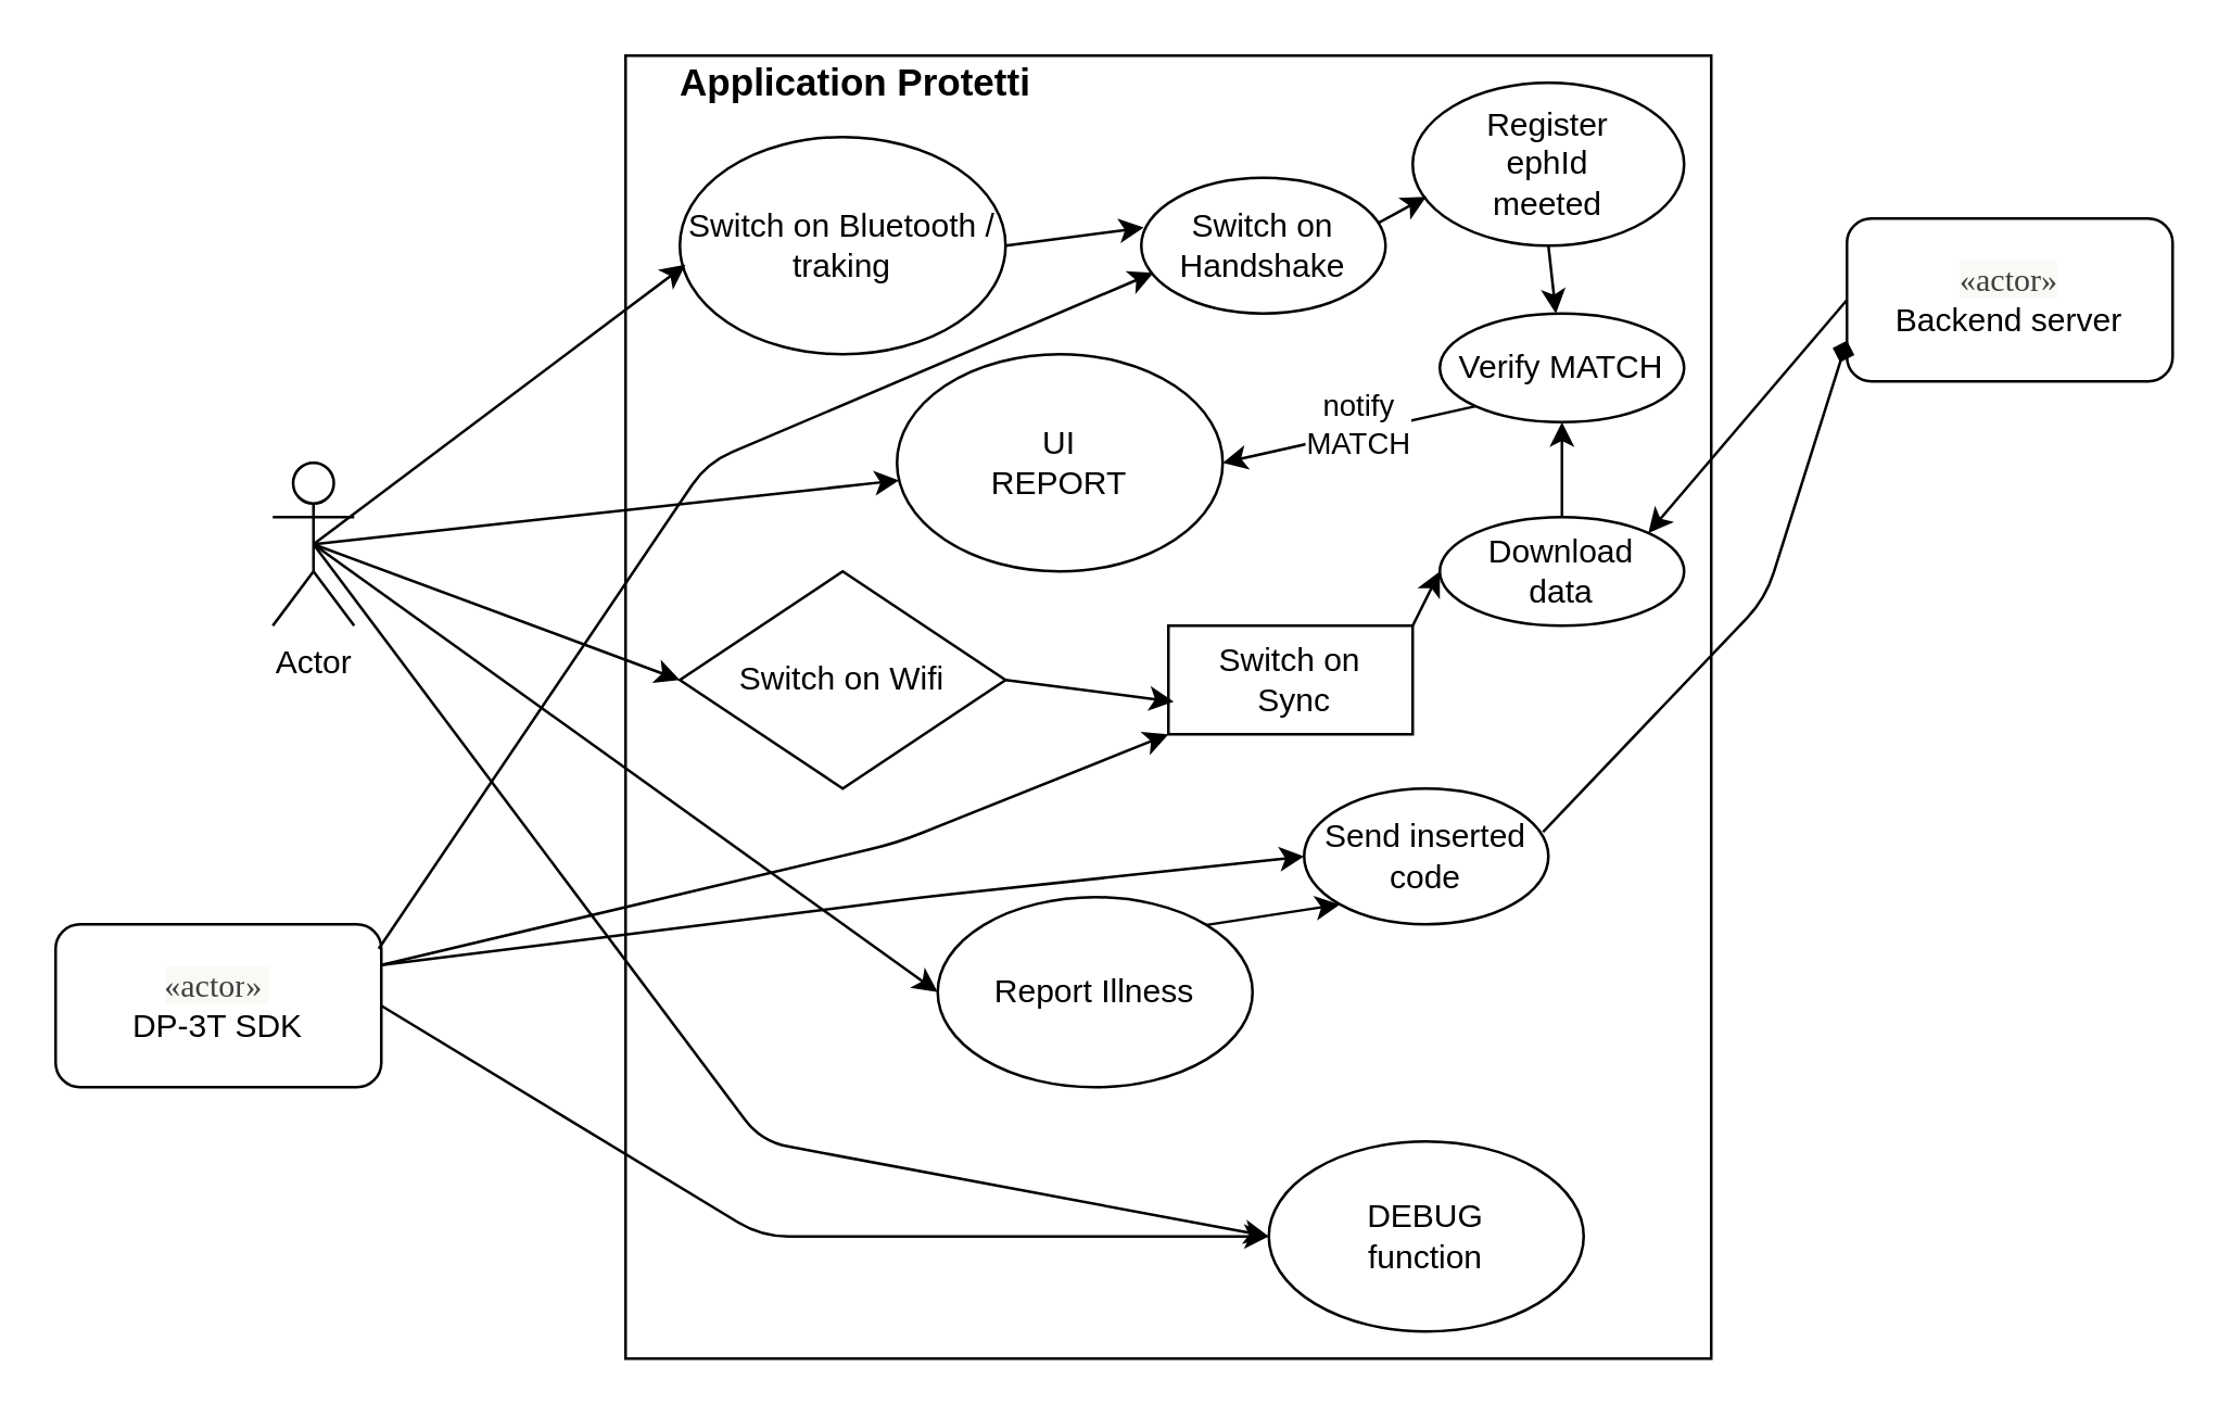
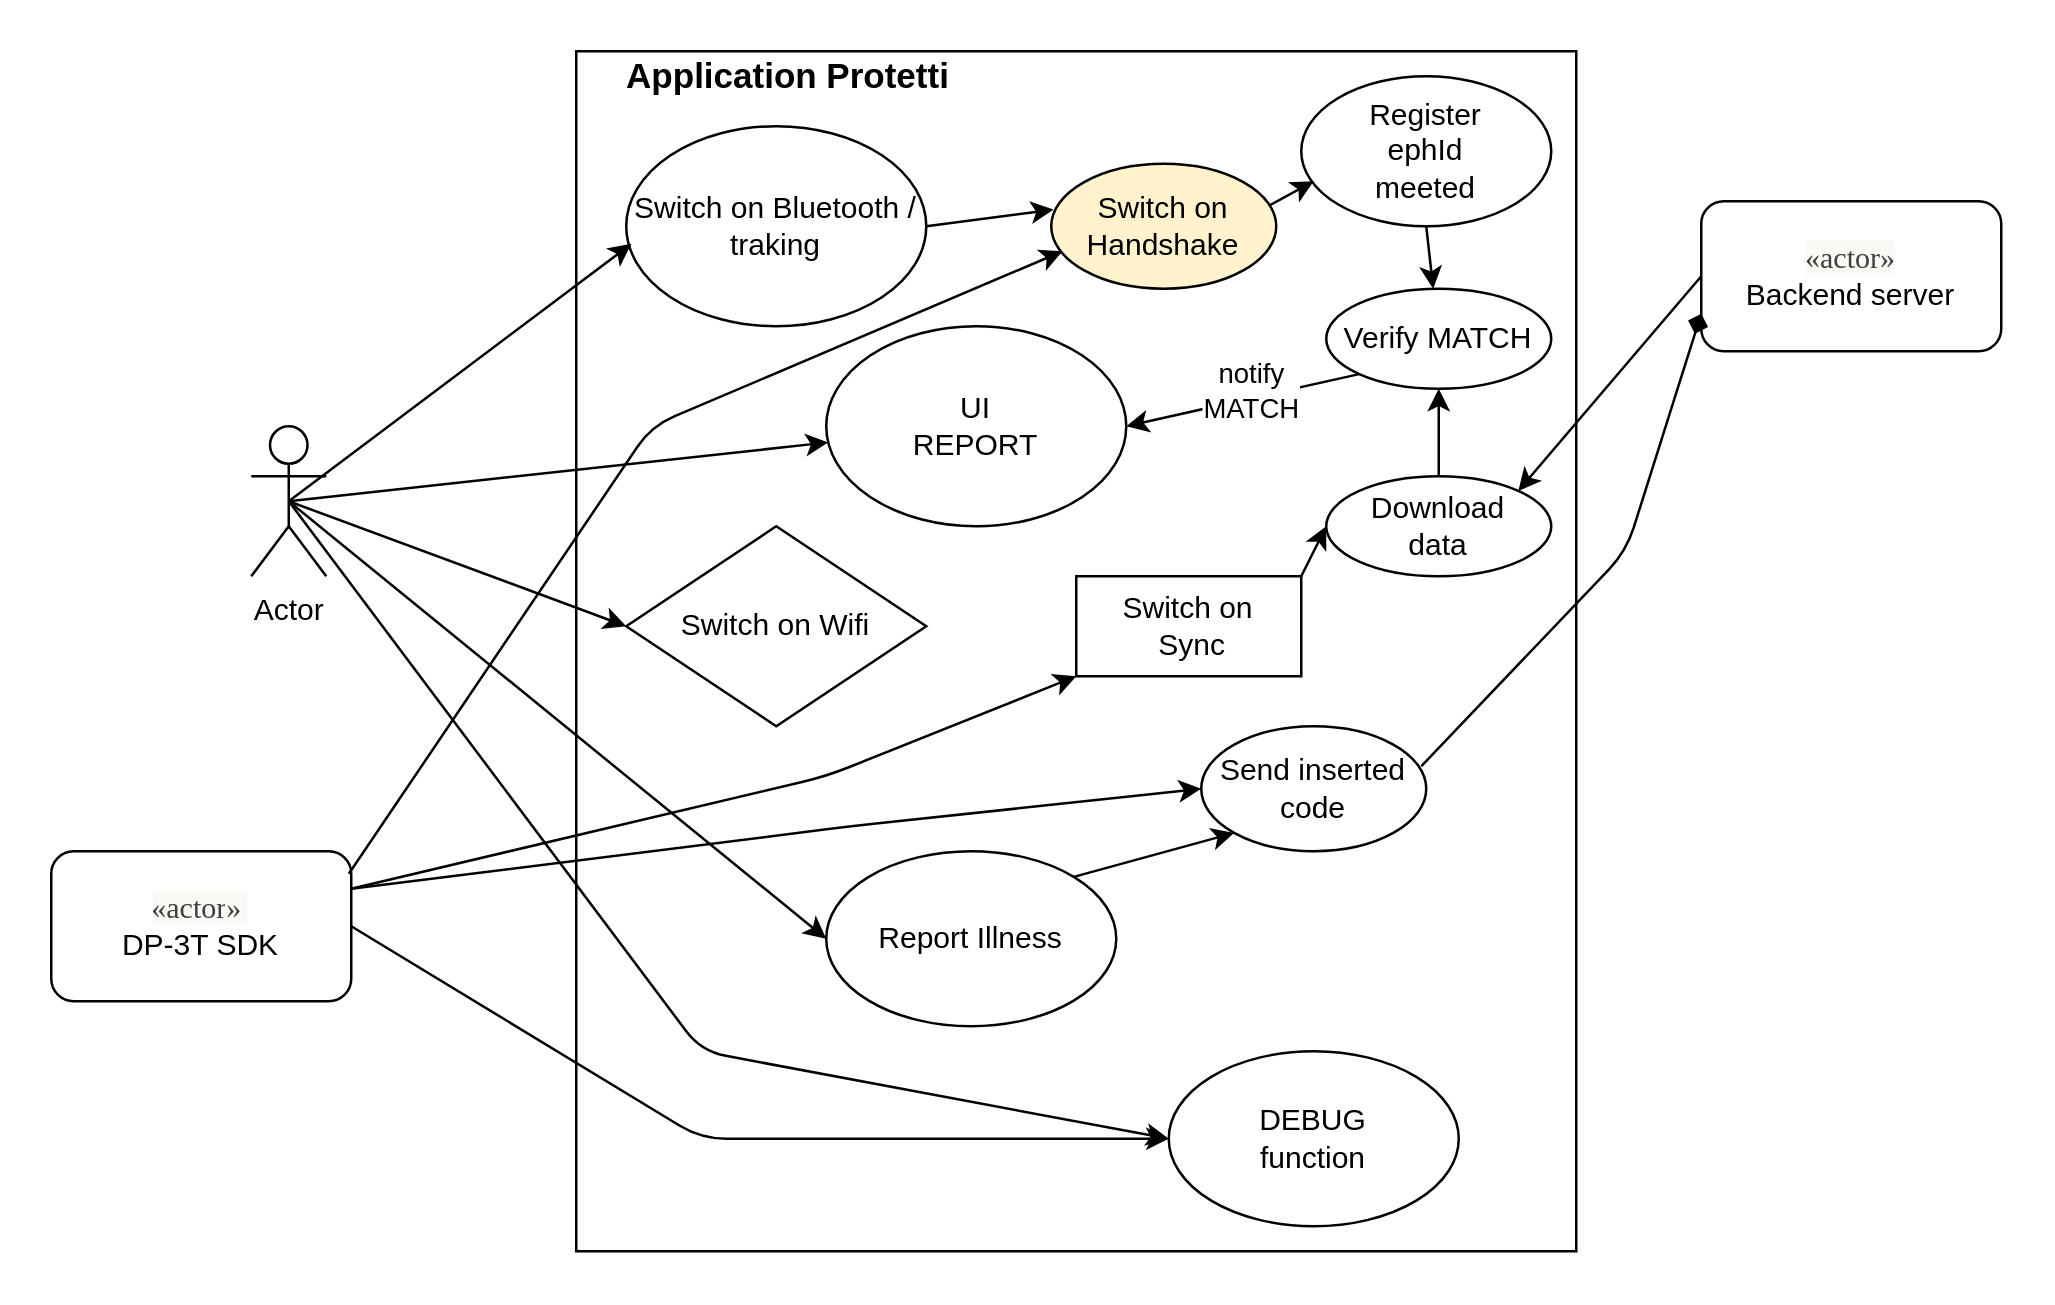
- <mxCell id="8" value="Switch on&lt;br&gt;Handshake" style="ellipse;whiteSpace=wrap;html=1;" parent="1" vertex="1"><mxGeometry x="420" y="65" width="90" height="50" as="geometry" /></mxCell>
+ <mxCell id="8" value="Switch on&lt;br&gt;Handshake" style="ellipse;whiteSpace=wrap;html=1;fillColor=#fff2cc;" parent="1" vertex="1"><mxGeometry x="420" y="65" width="90" height="50" as="geometry" /></mxCell>
- <mxCell id="16" value="" style="endArrow=classic;html=1;entryX=0.022;entryY=0.7;entryDx=0;entryDy=0;exitX=1;exitY=0.5;exitDx=0;exitDy=0;entryPerimeter=0;" parent="1" source="12" target="15" edge="1"><mxGeometry width="50" height="50" relative="1" as="geometry"><mxPoint x="125" y="210" as="sourcePoint" /><mxPoint x="280" y="230" as="targetPoint" /></mxGeometry></mxCell>
- <mxCell id="22" value="Report Illness" style="ellipse;whiteSpace=wrap;html=1;" parent="1" vertex="1"><mxGeometry x="345" y="330" width="116" height="70" as="geometry" /></mxCell>
+ <mxCell id="22" value="Report Illness" style="ellipse;whiteSpace=wrap;html=1;" parent="1" vertex="1"><mxGeometry x="330" y="340" width="116" height="70" as="geometry" /></mxCell>
